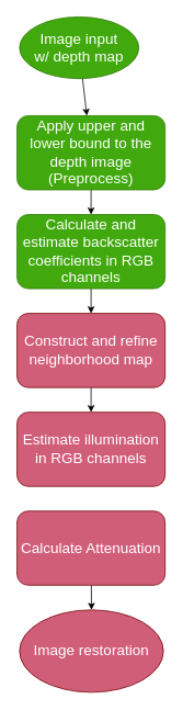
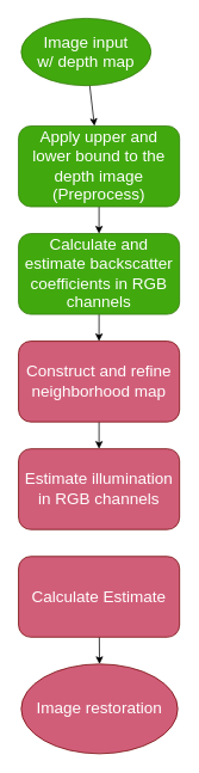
- <mxCell id="12" value="Calculate Attenuation" style="rounded=1;whiteSpace=wrap;html=1;fontSize=18;fillColor=#D15E79;fontColor=#ffffff;strokeColor=#6F0000;" vertex="1" parent="1"><mxGeometry x="20" y="620" width="180" height="90" as="geometry" /></mxCell>
+ <mxCell id="12" value="Calculate Estimate" style="rounded=1;whiteSpace=wrap;html=1;fontSize=18;fillColor=#D15E79;fontColor=#ffffff;strokeColor=#6F0000;" vertex="1" parent="1"><mxGeometry x="20" y="620" width="180" height="90" as="geometry" /></mxCell>
